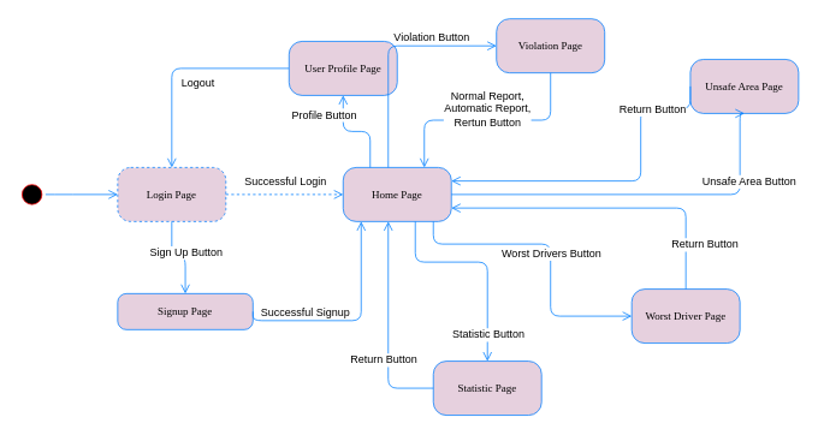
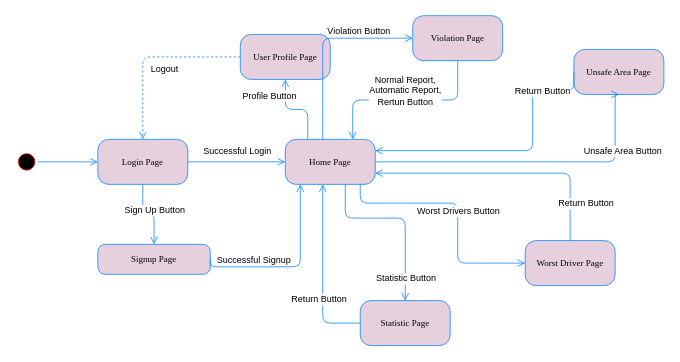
- <mxCell id="11" style="edgeStyle=orthogonalEdgeStyle;html=1;labelBackgroundColor=none;endArrow=open;endSize=8;strokeColor=#007FFF;fontFamily=Verdana;fontSize=12;align=left;entryX=0.5;entryY=0;entryDx=0;entryDy=0;exitX=0;exitY=0.5;exitDx=0;exitDy=0;" edge="1" parent="1" source="15" target="3"><mxGeometry relative="1" as="geometry"><mxPoint x="260" y="210" as="sourcePoint" /><mxPoint x="390" y="210" as="targetPoint" /></mxGeometry></mxCell>
+ <mxCell id="11" style="edgeStyle=orthogonalEdgeStyle;html=1;labelBackgroundColor=none;endArrow=open;endSize=8;strokeColor=#007FFF;fontFamily=Verdana;fontSize=12;align=left;entryX=0.5;entryY=0;entryDx=0;entryDy=0;exitX=0;exitY=0.5;exitDx=0;exitDy=0;dashed=1;" edge="1" parent="1" source="15" target="3"><mxGeometry relative="1" as="geometry"><mxPoint x="260" y="210" as="sourcePoint" /><mxPoint x="390" y="210" as="targetPoint" /></mxGeometry></mxCell>
- <mxCell id="3" value="Login Page" style="rounded=1;whiteSpace=wrap;html=1;arcSize=24;fillColor=#E6D0DE;strokeColor=#007FFF;shadow=0;comic=0;labelBackgroundColor=none;fontFamily=Verdana;fontSize=12;fontColor=#000000;align=center;dashed=1;" parent="1" vertex="1"><mxGeometry x="130" y="185" width="120" height="60" as="geometry" /></mxCell>
+ <mxCell id="3" value="Login Page" style="rounded=1;whiteSpace=wrap;html=1;arcSize=24;fillColor=#E6D0DE;strokeColor=#007FFF;shadow=0;comic=0;labelBackgroundColor=none;fontFamily=Verdana;fontSize=12;fontColor=#000000;align=center;" parent="1" vertex="1"><mxGeometry x="130" y="185" width="120" height="60" as="geometry" /></mxCell>
- <mxCell id="9" style="edgeStyle=orthogonalEdgeStyle;html=1;labelBackgroundColor=none;endArrow=open;endSize=8;strokeColor=#007FFF;fontFamily=Verdana;fontSize=12;align=left;entryX=0;entryY=0.5;entryDx=0;entryDy=0;exitX=1;exitY=0.5;exitDx=0;exitDy=0;dashed=1;" edge="1" parent="1" source="3" target="8"><mxGeometry relative="1" as="geometry"><mxPoint x="290" y="235" as="sourcePoint" /><mxPoint x="140" y="225" as="targetPoint" /></mxGeometry></mxCell>
+ <mxCell id="9" style="edgeStyle=orthogonalEdgeStyle;html=1;labelBackgroundColor=none;endArrow=open;endSize=8;strokeColor=#007FFF;fontFamily=Verdana;fontSize=12;align=left;entryX=0;entryY=0.5;entryDx=0;entryDy=0;exitX=1;exitY=0.5;exitDx=0;exitDy=0;" edge="1" parent="1" source="3" target="8"><mxGeometry relative="1" as="geometry"><mxPoint x="290" y="235" as="sourcePoint" /><mxPoint x="140" y="225" as="targetPoint" /></mxGeometry></mxCell>
